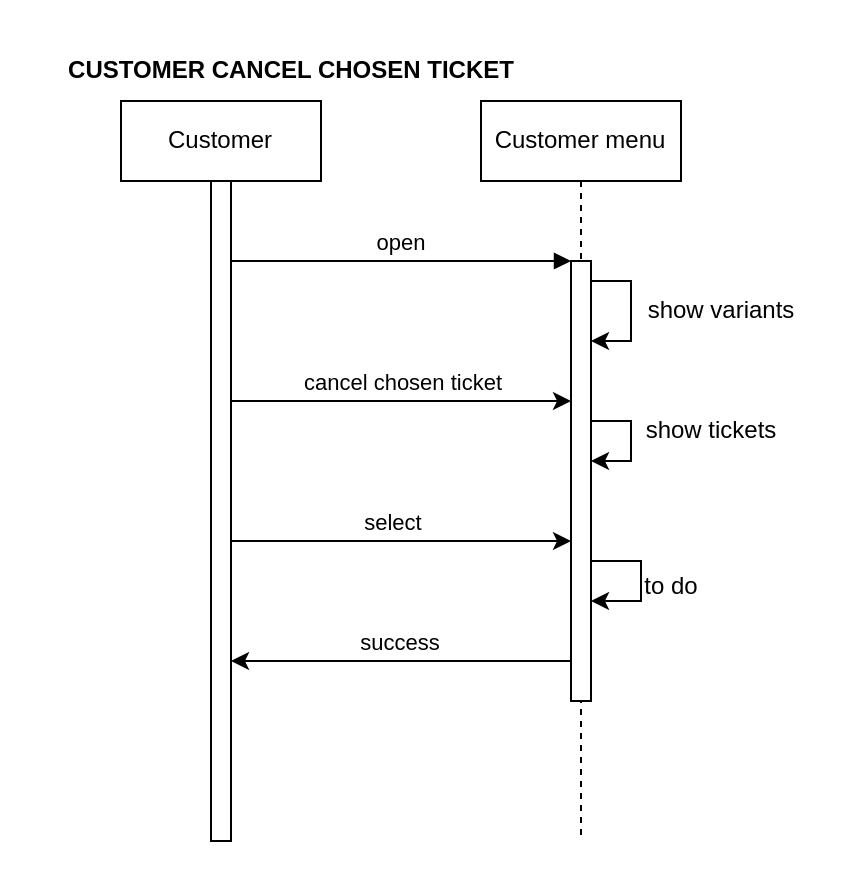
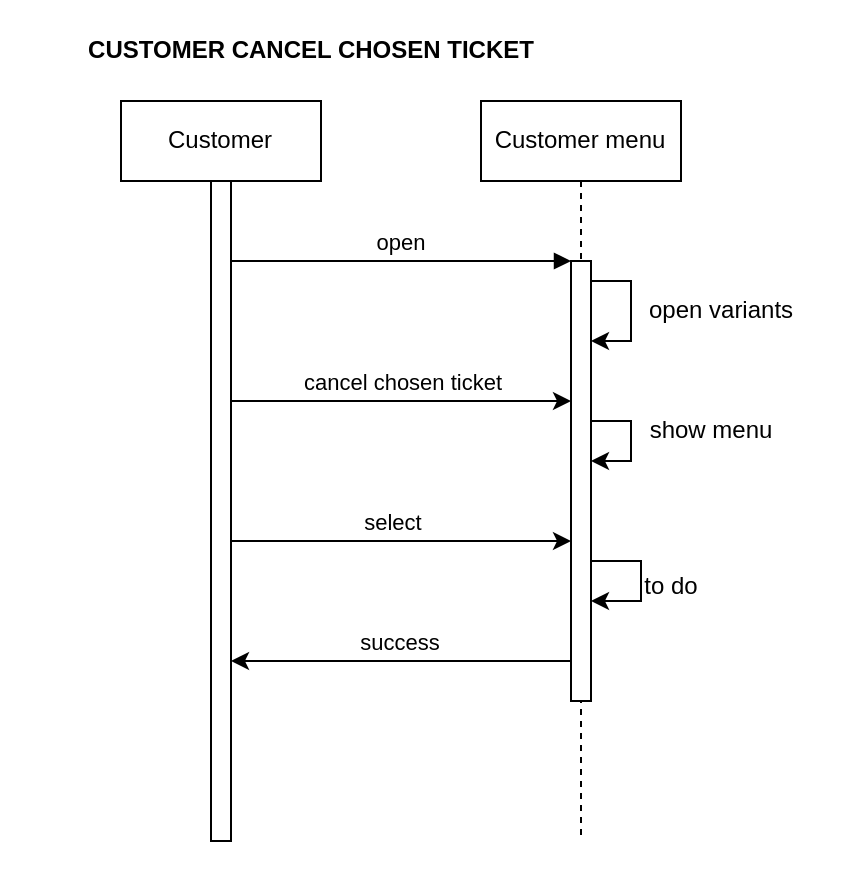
- <mxCell id="19" value="CUSTOMER CANCEL CHOSEN TICKET" style="text;html=1;align=center;verticalAlign=middle;resizable=0;points=[];autosize=1;strokeColor=none;fillColor=none;strokeWidth=1;fontStyle=1" parent="1" vertex="1"><mxGeometry y="20" width="250" height="30" as="geometry" x="20" /></mxCell>
+ <mxCell id="19" value="CUSTOMER CANCEL CHOSEN TICKET" style="text;html=1;align=center;verticalAlign=middle;resizable=0;points=[];autosize=1;strokeColor=none;fillColor=none;strokeWidth=1;fontStyle=1" parent="1" vertex="1"><mxGeometry x="30" y="10" width="250" height="30" as="geometry" /></mxCell>
- <mxCell id="10" value="show variants" style="text;html=1;align=center;verticalAlign=middle;resizable=0;points=[];autosize=1;strokeColor=none;fillColor=none;" parent="1" vertex="1"><mxGeometry x="310" y="140" width="100" height="30" as="geometry" /></mxCell>
+ <mxCell id="10" value="open variants" style="text;html=1;align=center;verticalAlign=middle;resizable=0;points=[];autosize=1;strokeColor=none;fillColor=none;" parent="1" vertex="1"><mxGeometry x="310" y="140" width="100" height="30" as="geometry" /></mxCell>
- <mxCell id="13" value="show tickets" style="text;html=1;align=center;verticalAlign=middle;resizable=0;points=[];autosize=1;strokeColor=none;fillColor=none;" parent="1" vertex="1"><mxGeometry x="310" y="200" width="90" height="30" as="geometry" /></mxCell>
+ <mxCell id="13" value="show menu" style="text;html=1;align=center;verticalAlign=middle;resizable=0;points=[];autosize=1;strokeColor=none;fillColor=none;" parent="1" vertex="1"><mxGeometry x="310" y="200" width="90" height="30" as="geometry" /></mxCell>
